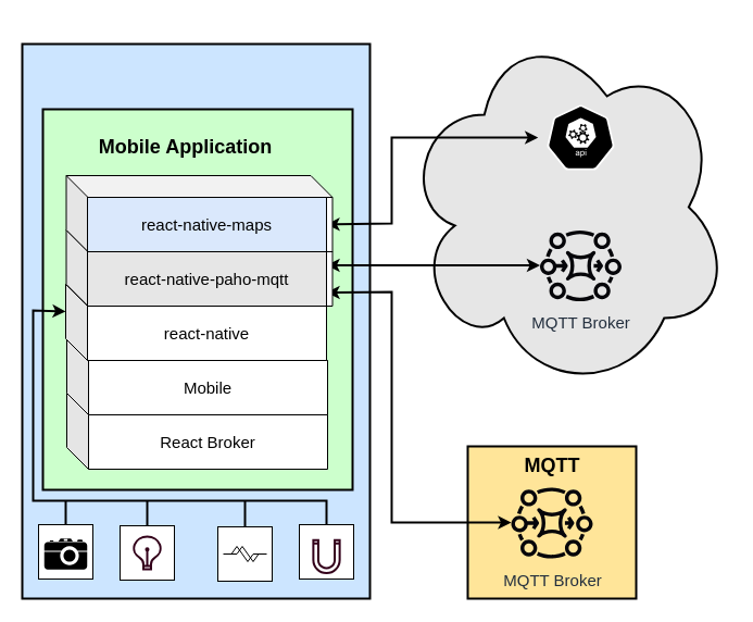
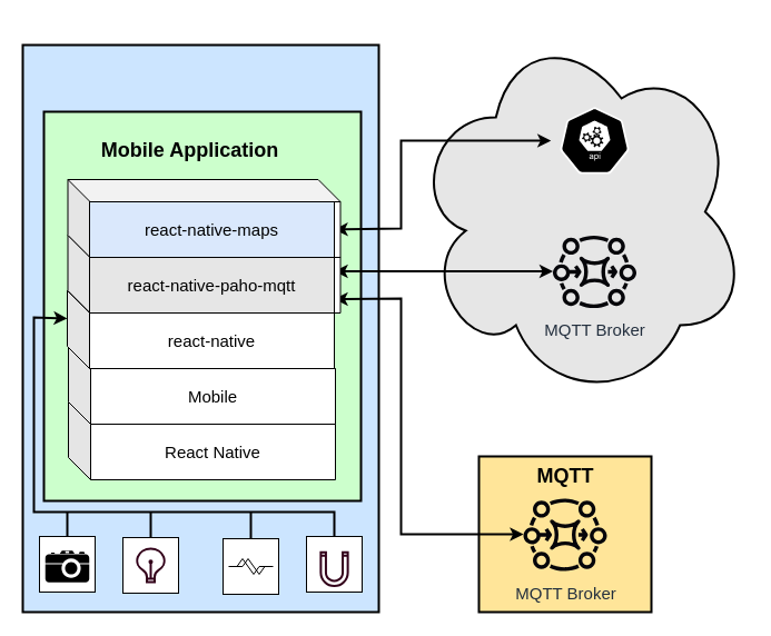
- <mxCell id="28" value="&lt;font style=&quot;font-size: 15px;&quot;&gt;React Broker&lt;/font&gt;" style="shape=cube;whiteSpace=wrap;html=1;boundedLbl=1;backgroundOutline=1;darkOpacity=0.05;darkOpacity2=0.1;" vertex="1" parent="1"><mxGeometry x="61" y="361" width="240" height="70" as="geometry" /></mxCell>
+ <mxCell id="28" value="&lt;font style=&quot;font-size: 15px;&quot;&gt;React Native&lt;/font&gt;" style="shape=cube;whiteSpace=wrap;html=1;boundedLbl=1;backgroundOutline=1;darkOpacity=0.05;darkOpacity2=0.1;" vertex="1" parent="1"><mxGeometry x="61" y="361" width="240" height="70" as="geometry" /></mxCell>
